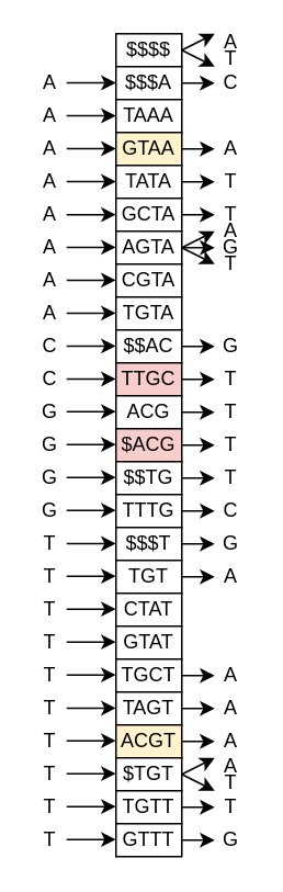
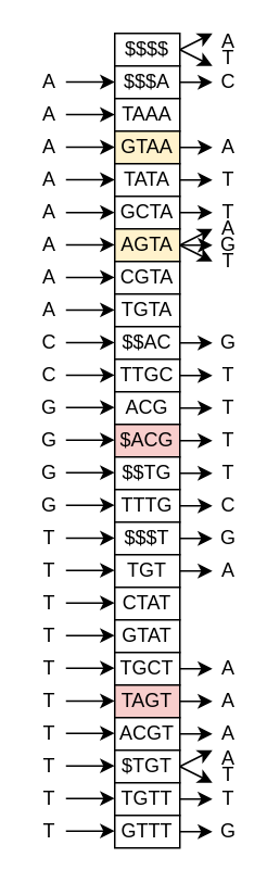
- <mxCell id="12" value="AGTA" style="rounded=0;whiteSpace=wrap;html=1;" vertex="1" parent="1"><mxGeometry x="70" y="140" width="40" height="20" as="geometry" /></mxCell>
+ <mxCell id="12" value="AGTA" style="rounded=0;whiteSpace=wrap;html=1;fillColor=#fff2cc;" vertex="1" parent="1"><mxGeometry x="70" y="140" width="40" height="20" as="geometry" /></mxCell>
- <mxCell id="18" value="TTGC" style="rounded=0;whiteSpace=wrap;html=1;fillColor=#f8cecc;" vertex="1" parent="1"><mxGeometry x="70" y="220" width="40" height="20" as="geometry" /></mxCell>
+ <mxCell id="18" value="TTGC" style="rounded=0;whiteSpace=wrap;html=1;" vertex="1" parent="1"><mxGeometry x="70" y="220" width="40" height="20" as="geometry" /></mxCell>
- <mxCell id="36" value="TAGT" style="rounded=0;whiteSpace=wrap;html=1;" vertex="1" parent="1"><mxGeometry x="70" y="420" width="40" height="20" as="geometry" /></mxCell>
+ <mxCell id="36" value="TAGT" style="rounded=0;whiteSpace=wrap;html=1;fillColor=#f8cecc;" vertex="1" parent="1"><mxGeometry x="70" y="420" width="40" height="20" as="geometry" /></mxCell>
- <mxCell id="38" value="ACGT" style="rounded=0;whiteSpace=wrap;html=1;fillColor=#fff2cc;" vertex="1" parent="1"><mxGeometry x="70" y="440" width="40" height="20" as="geometry" /></mxCell>
+ <mxCell id="38" value="ACGT" style="rounded=0;whiteSpace=wrap;html=1;" vertex="1" parent="1"><mxGeometry x="70" y="440" width="40" height="20" as="geometry" /></mxCell>
